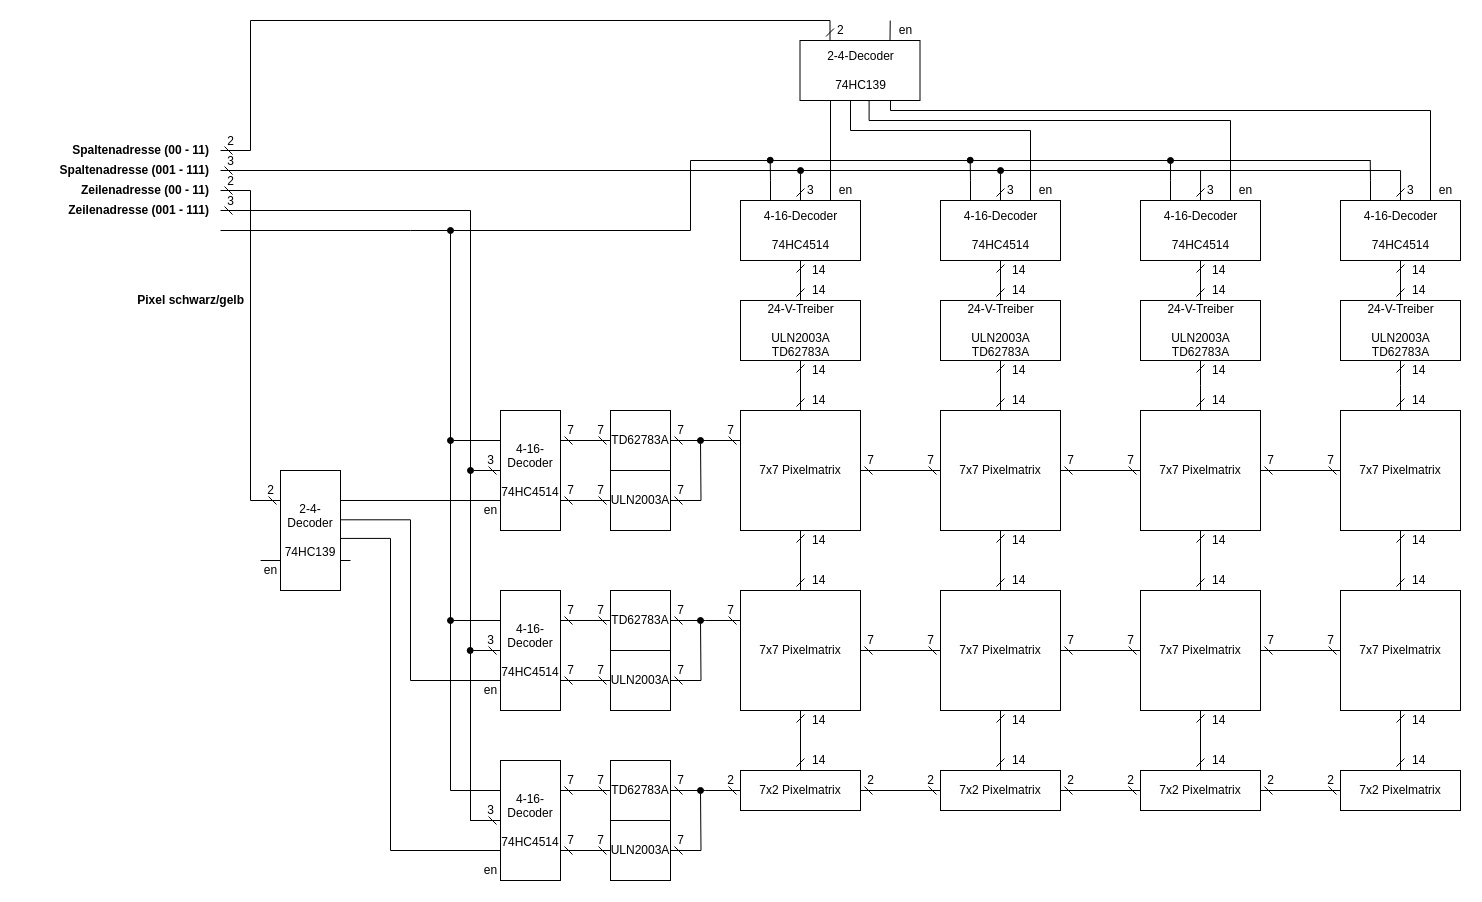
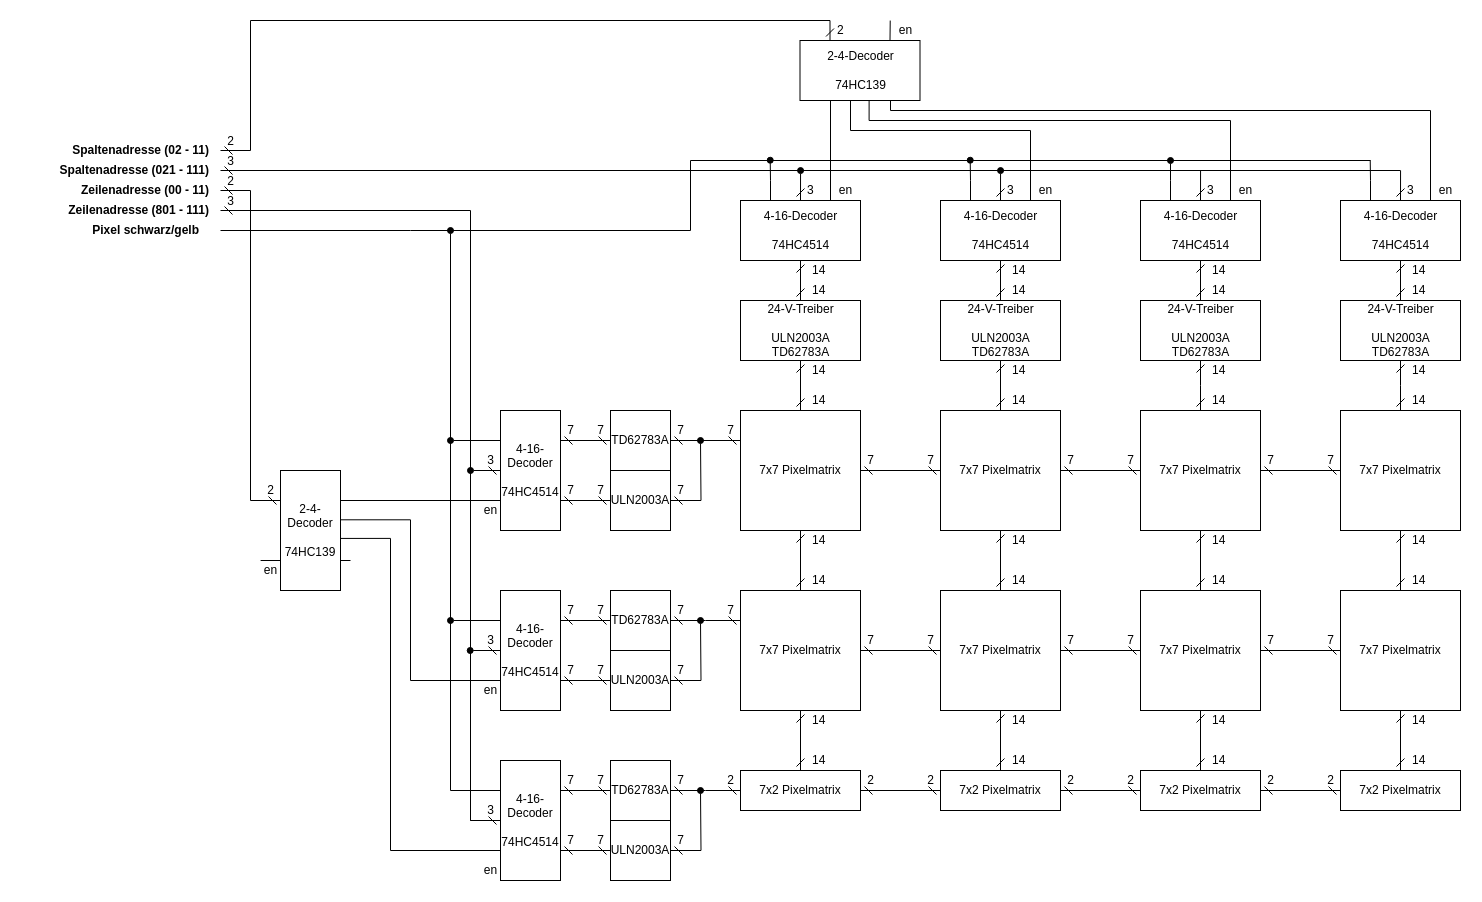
- <mxCell id="193" value="Spaltenadresse (00 - 11)" style="text;strokeColor=none;fillColor=none;align=right;verticalAlign=middle;rounded=0;fontStyle=1;html=1;" parent="1" vertex="1"><mxGeometry x="20" y="139.5" width="190" height="20" as="geometry" /></mxCell>
+ <mxCell id="193" value="Spaltenadresse (02 - 11)" style="text;strokeColor=none;fillColor=none;align=right;verticalAlign=middle;rounded=0;fontStyle=1;html=1;" parent="1" vertex="1"><mxGeometry x="20" y="139.5" width="190" height="20" as="geometry" /></mxCell>
- <mxCell id="181" value="Spaltenadresse (001 - 111)" style="text;html=1;strokeColor=none;fillColor=none;align=right;verticalAlign=middle;rounded=0;fontStyle=1" parent="1" vertex="1"><mxGeometry x="20" y="160" width="190" height="20" as="geometry" /></mxCell>
+ <mxCell id="181" value="Spaltenadresse (021 - 111)" style="text;html=1;strokeColor=none;fillColor=none;align=right;verticalAlign=middle;rounded=0;fontStyle=1" parent="1" vertex="1"><mxGeometry x="20" y="160" width="190" height="20" as="geometry" /></mxCell>
- <mxCell id="180" value="Zeilenadresse (001 - 111)" style="text;html=1;strokeColor=none;fillColor=none;align=right;verticalAlign=middle;rounded=0;fontStyle=1" parent="1" vertex="1"><mxGeometry x="50" y="200" width="160" height="20" as="geometry" /></mxCell>
+ <mxCell id="180" value="Zeilenadresse (801 - 111)" style="text;html=1;strokeColor=none;fillColor=none;align=right;verticalAlign=middle;rounded=0;fontStyle=1" parent="1" vertex="1"><mxGeometry x="50" y="200" width="160" height="20" as="geometry" /></mxCell>
- <mxCell id="179" value="Pixel schwarz/gelb" style="text;html=1;strokeColor=none;fillColor=none;align=right;verticalAlign=middle;rounded=0;fontStyle=1" parent="1" vertex="1"><mxGeometry x="105" y="290" width="140" height="20" as="geometry" /></mxCell>
+ <mxCell id="179" value="Pixel schwarz/gelb" style="text;html=1;strokeColor=none;fillColor=none;align=right;verticalAlign=middle;rounded=0;fontStyle=1" parent="1" vertex="1"><mxGeometry x="60" y="220" width="140" height="20" as="geometry" /></mxCell>
